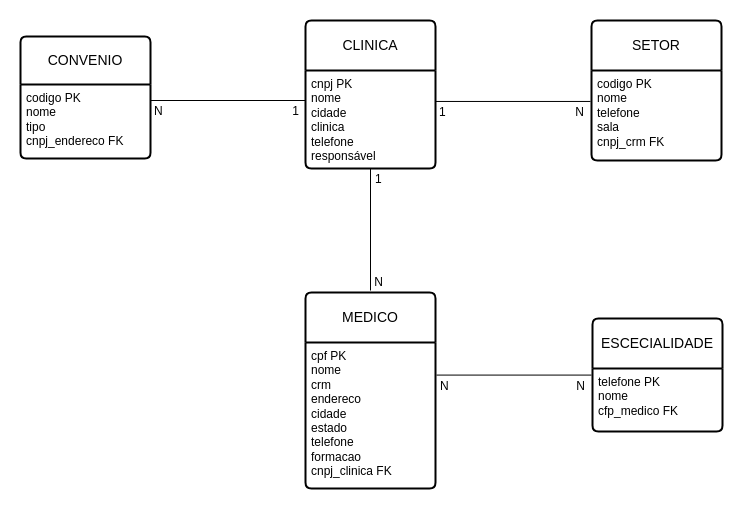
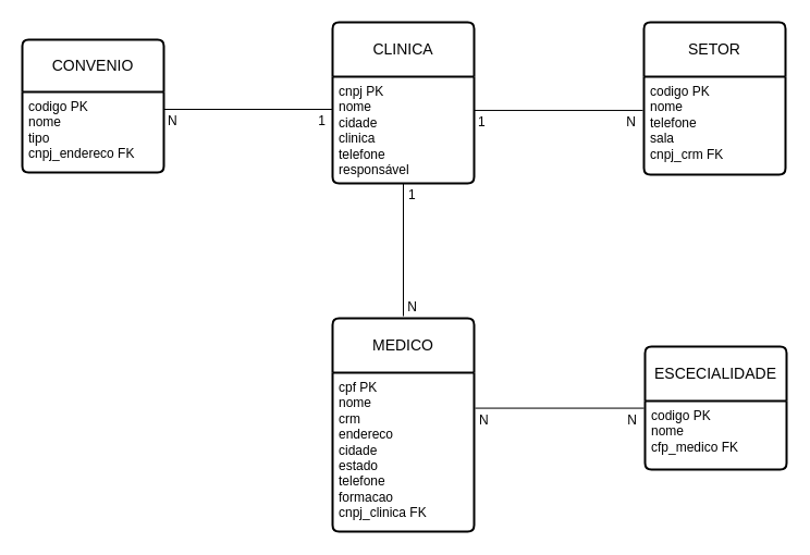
- <mxCell id="14" value="telefone PK&lt;br&gt;nome&lt;br&gt;cfp_medico FK" style="align=left;strokeColor=none;fillColor=none;spacingLeft=4;fontSize=12;verticalAlign=top;resizable=0;rotatable=0;part=1;html=1;" vertex="1" parent="13"><mxGeometry y="50" width="130" height="63" as="geometry" /></mxCell>
+ <mxCell id="14" value="codigo PK&lt;br&gt;nome&lt;br&gt;cfp_medico FK" style="align=left;strokeColor=none;fillColor=none;spacingLeft=4;fontSize=12;verticalAlign=top;resizable=0;rotatable=0;part=1;html=1;" vertex="1" parent="13"><mxGeometry y="50" width="130" height="63" as="geometry" /></mxCell>
